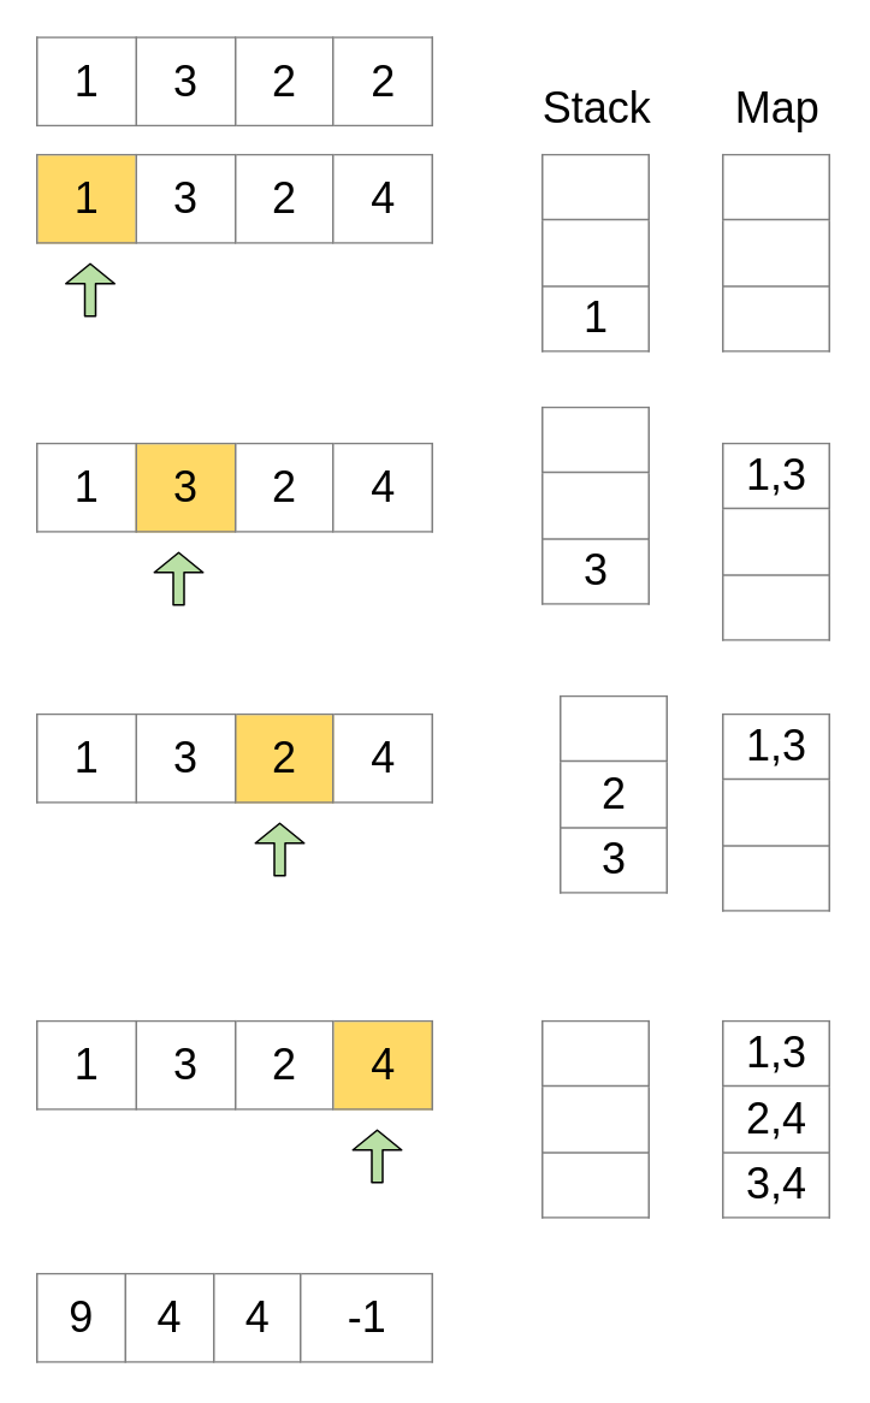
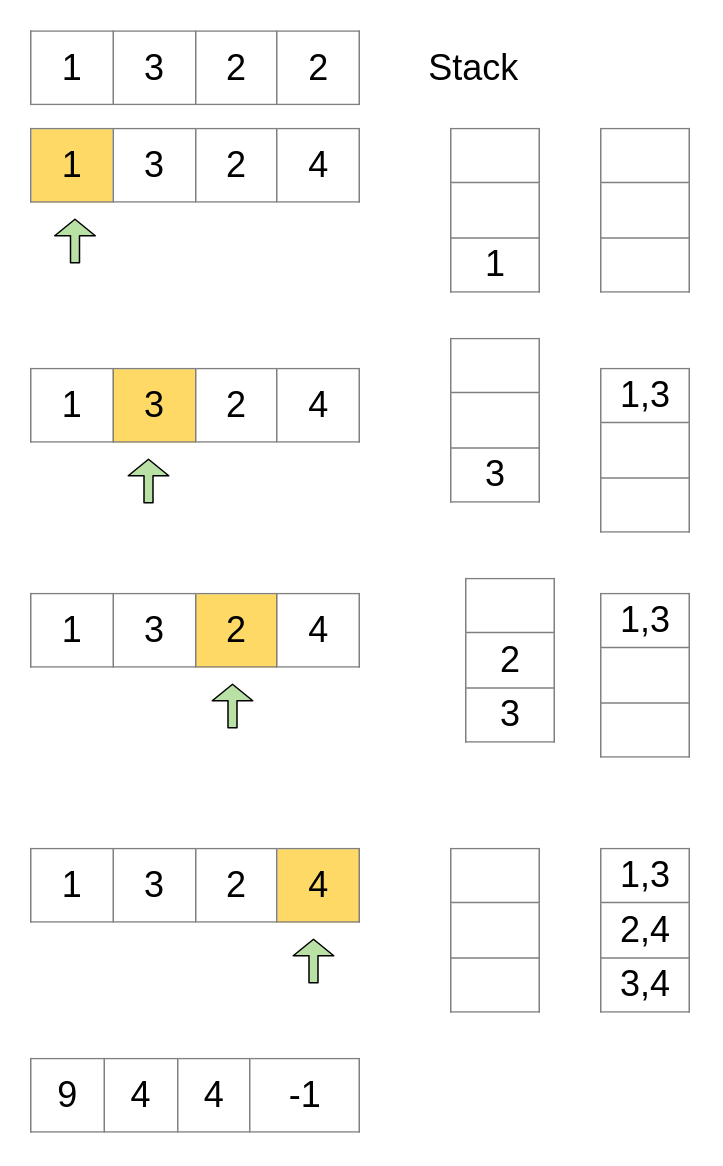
- <mxCell id="11" value="&lt;font style=&quot;font-size: 24px&quot;&gt;Stack&lt;/font&gt;" style="text;html=1;align=center;verticalAlign=middle;resizable=0;points=[];autosize=1;" vertex="1" parent="1"><mxGeometry x="290" y="50" width="80" height="20" as="geometry" /></mxCell>
+ <mxCell id="11" value="&lt;font style=&quot;font-size: 24px&quot;&gt;Stack&lt;/font&gt;" style="text;html=1;align=center;verticalAlign=middle;resizable=0;points=[];autosize=1;" vertex="1" parent="1"><mxGeometry x="275" y="35" width="80" height="20" as="geometry" /></mxCell>
- <mxCell id="12" value="&lt;font style=&quot;font-size: 24px&quot;&gt;Map&lt;/font&gt;" style="text;html=1;align=center;verticalAlign=middle;resizable=0;points=[];autosize=1;" vertex="1" parent="1"><mxGeometry x="400" y="50" width="60" height="20" as="geometry" /></mxCell>
